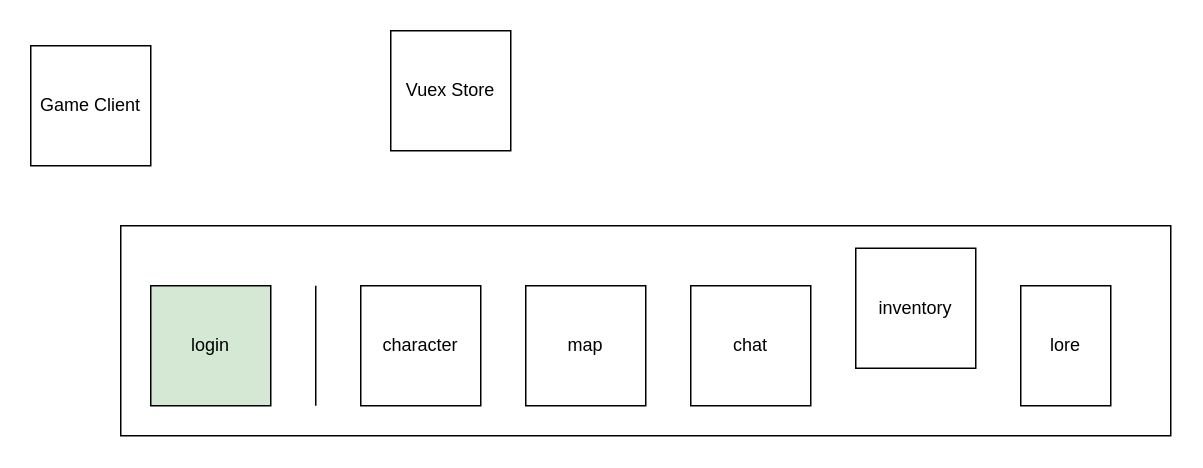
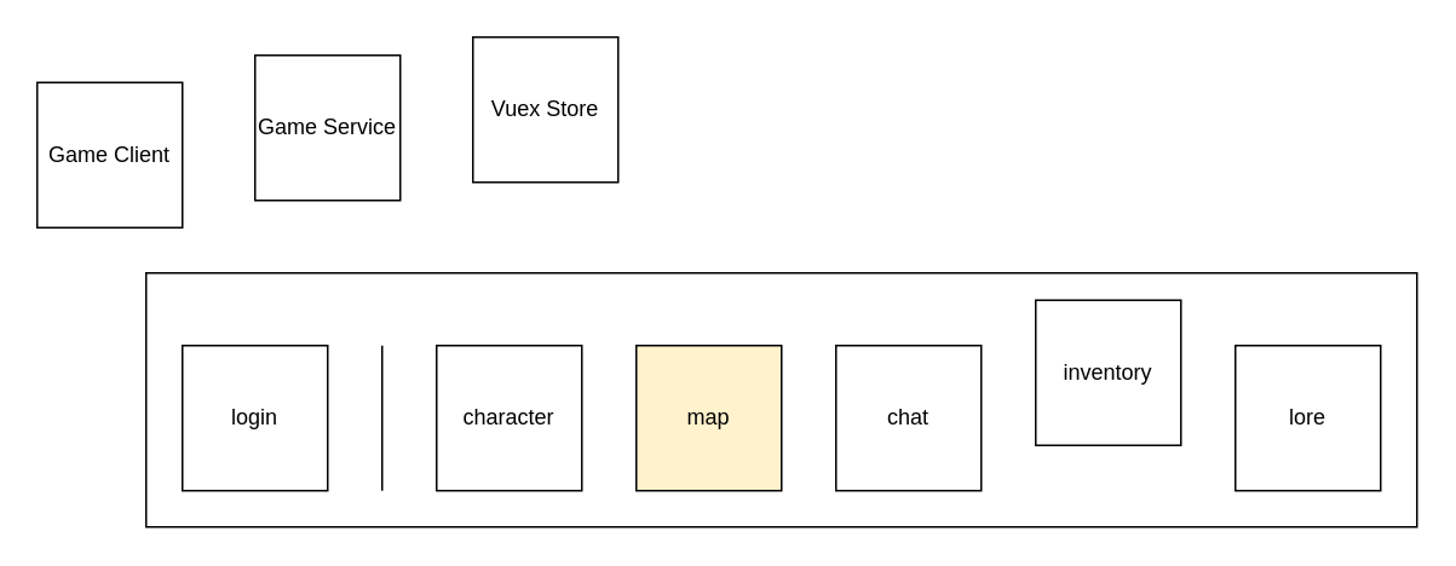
- <mxCell id="7" value="Game Client" style="whiteSpace=wrap;html=1;aspect=fixed;" vertex="1" parent="1"><mxGeometry x="20" y="30" width="80" height="80" as="geometry" /></mxCell>
+ <mxCell id="7" value="Game Client" style="whiteSpace=wrap;html=1;aspect=fixed;" vertex="1" parent="1"><mxGeometry x="20" y="45" width="80" height="80" as="geometry" /></mxCell>
+ <mxCell id="5" value="Game Service" style="whiteSpace=wrap;html=1;aspect=fixed;" vertex="1" parent="1"><mxGeometry x="140" y="30" width="80" height="80" as="geometry" /></mxCell>
- <mxCell id="3" value="login" style="whiteSpace=wrap;html=1;aspect=fixed;fillColor=#d5e8d4;" vertex="1" parent="1"><mxGeometry x="100" y="190" width="80" height="80" as="geometry" /></mxCell>
+ <mxCell id="3" value="login" style="whiteSpace=wrap;html=1;aspect=fixed;" vertex="1" parent="1"><mxGeometry x="100" y="190" width="80" height="80" as="geometry" /></mxCell>
- <mxCell id="8" value="map" style="whiteSpace=wrap;html=1;aspect=fixed;" vertex="1" parent="1"><mxGeometry x="350" y="190" width="80" height="80" as="geometry" /></mxCell>
+ <mxCell id="8" value="map" style="whiteSpace=wrap;html=1;aspect=fixed;fillColor=#fff2cc;" vertex="1" parent="1"><mxGeometry x="350" y="190" width="80" height="80" as="geometry" /></mxCell>
- <mxCell id="10" value="lore" style="whiteSpace=wrap;html=1;aspect=fixed;" vertex="1" parent="1"><mxGeometry x="680" y="190" width="60" height="80" as="geometry" /></mxCell>
+ <mxCell id="10" value="lore" style="whiteSpace=wrap;html=1;aspect=fixed;" vertex="1" parent="1"><mxGeometry x="680" y="190" width="80" height="80" as="geometry" /></mxCell>
